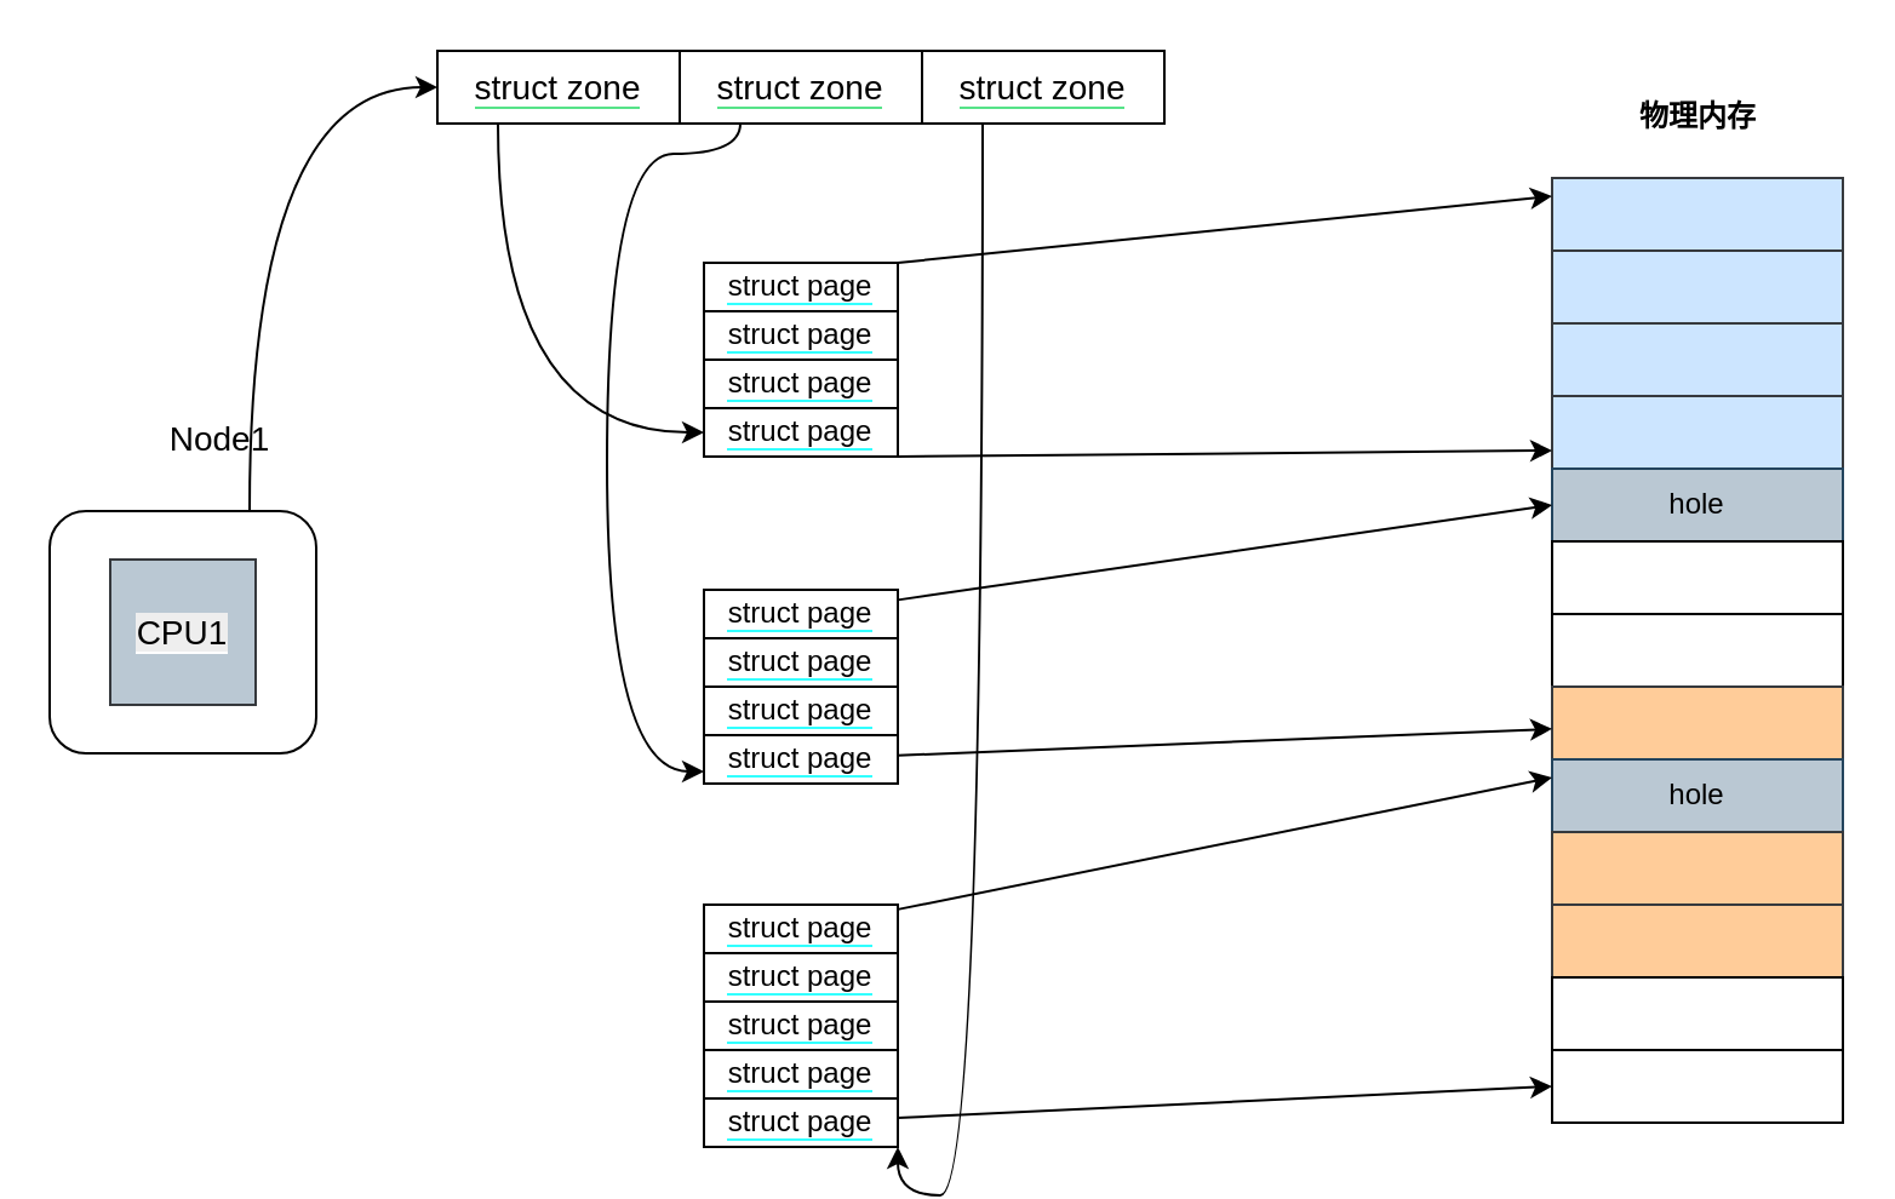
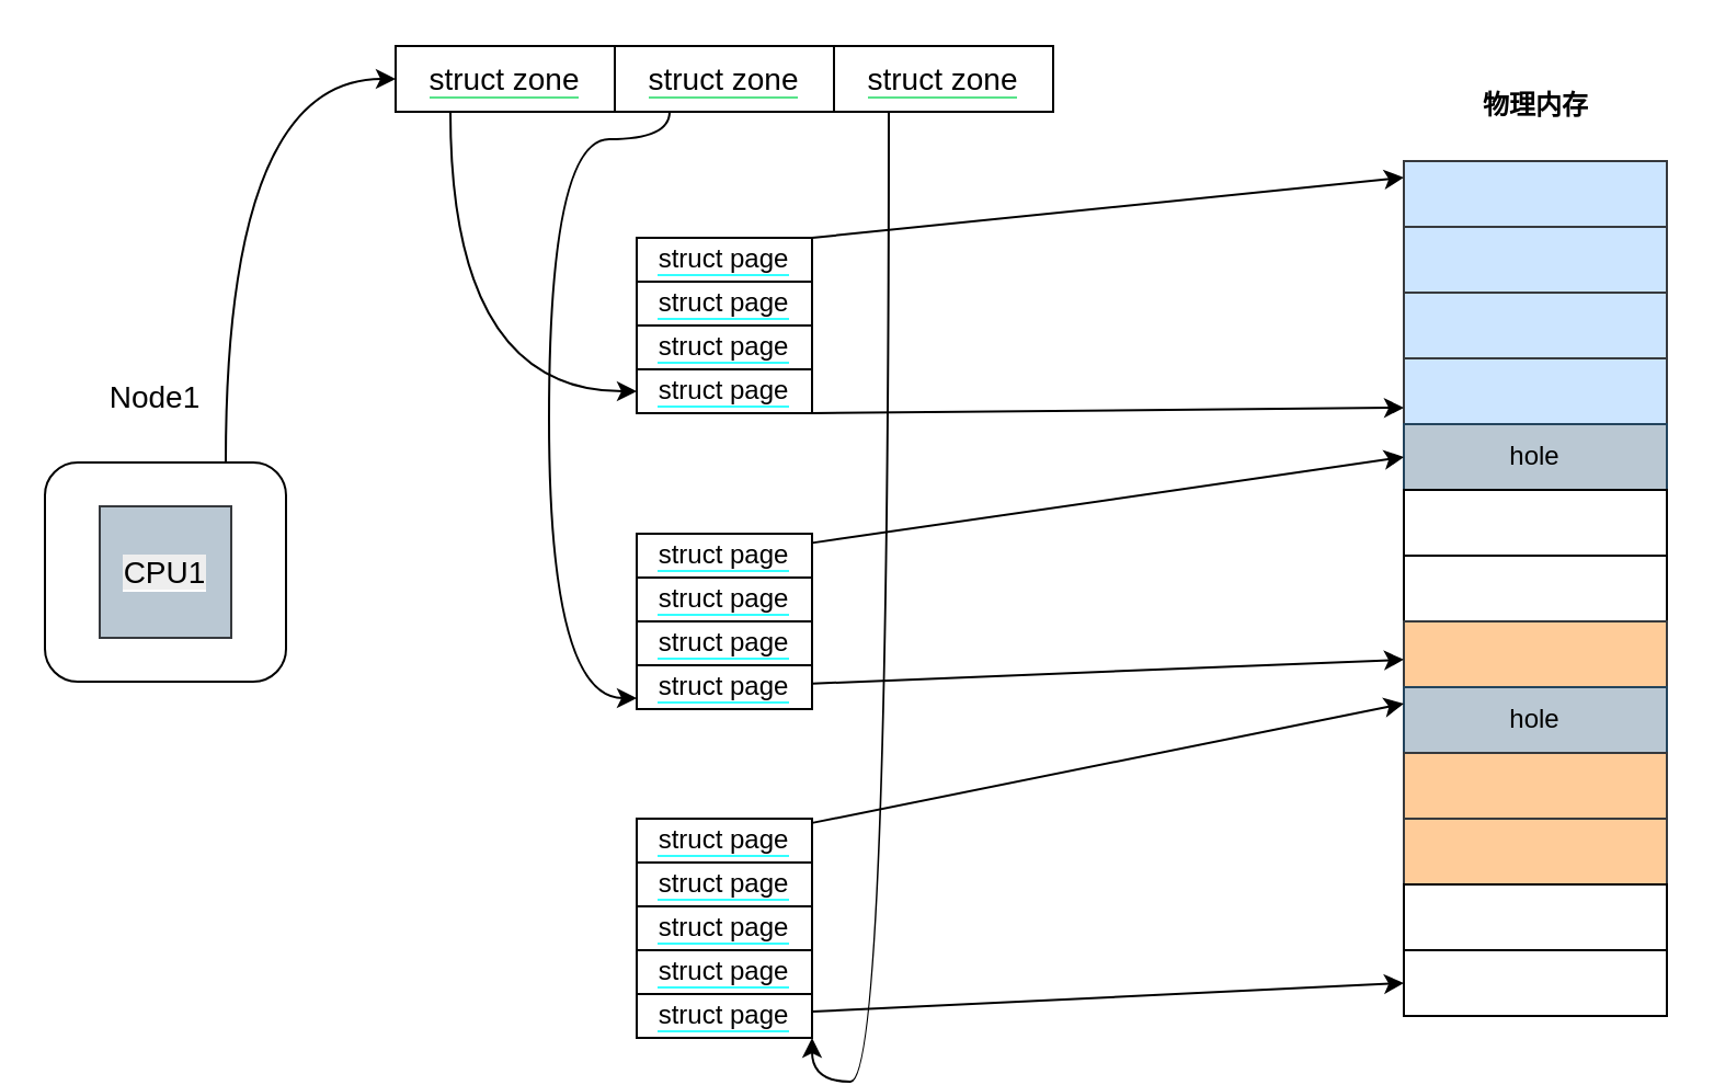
- <mxCell id="24" value="Node1" style="text;html=1;align=center;verticalAlign=middle;resizable=0;points=[];autosize=1;strokeColor=none;fillColor=none;fontSize=14;" vertex="1" parent="1"><mxGeometry x="60" y="165.5" width="60" height="30" as="geometry" /></mxCell>
+ <mxCell id="24" value="Node1" style="text;html=1;align=center;verticalAlign=middle;resizable=0;points=[];autosize=1;strokeColor=none;fillColor=none;fontSize=14;" vertex="1" parent="1"><mxGeometry x="40" y="165.5" width="60" height="30" as="geometry" /></mxCell>
